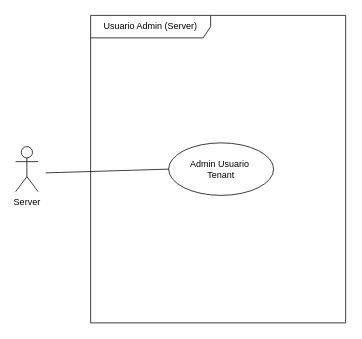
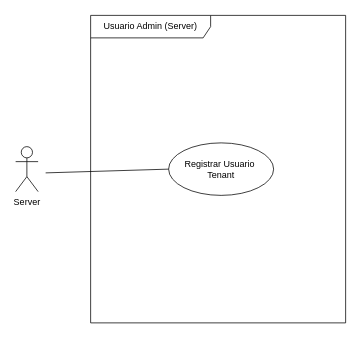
- <mxCell id="3" value="Admin Usuario&amp;nbsp;&lt;br&gt;Tenant" style="ellipse;whiteSpace=wrap;html=1;rounded=0;" vertex="1" parent="2"><mxGeometry x="104" y="170" width="140" height="70" as="geometry" /></mxCell>
+ <mxCell id="3" value="Registrar Usuario&amp;nbsp;&lt;br&gt;Tenant" style="ellipse;whiteSpace=wrap;html=1;rounded=0;" vertex="1" parent="2"><mxGeometry x="104" y="170" width="140" height="70" as="geometry" /></mxCell>
